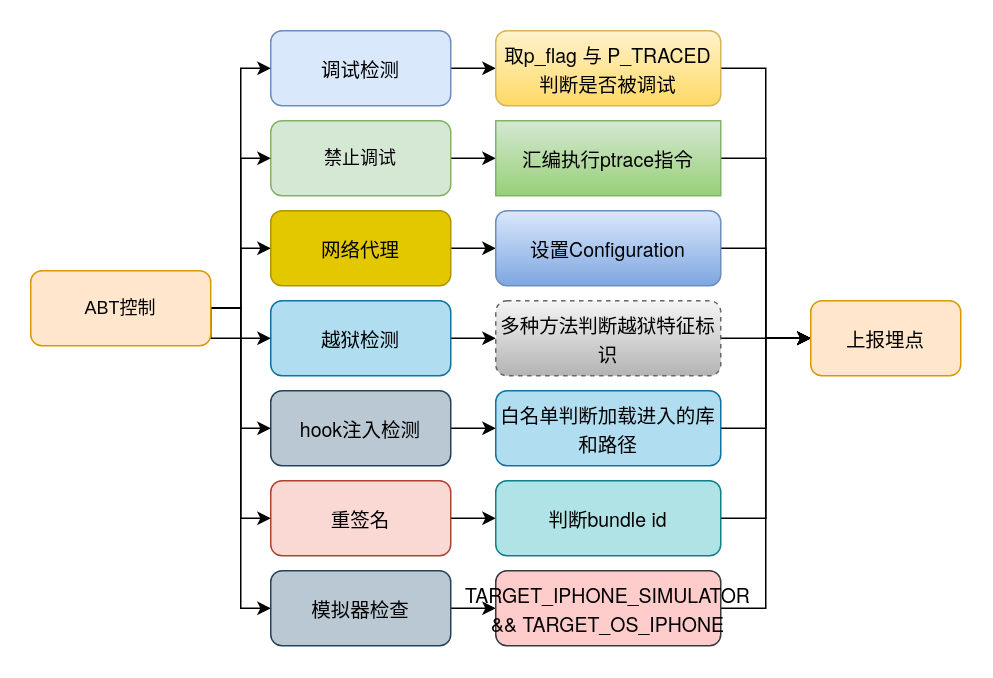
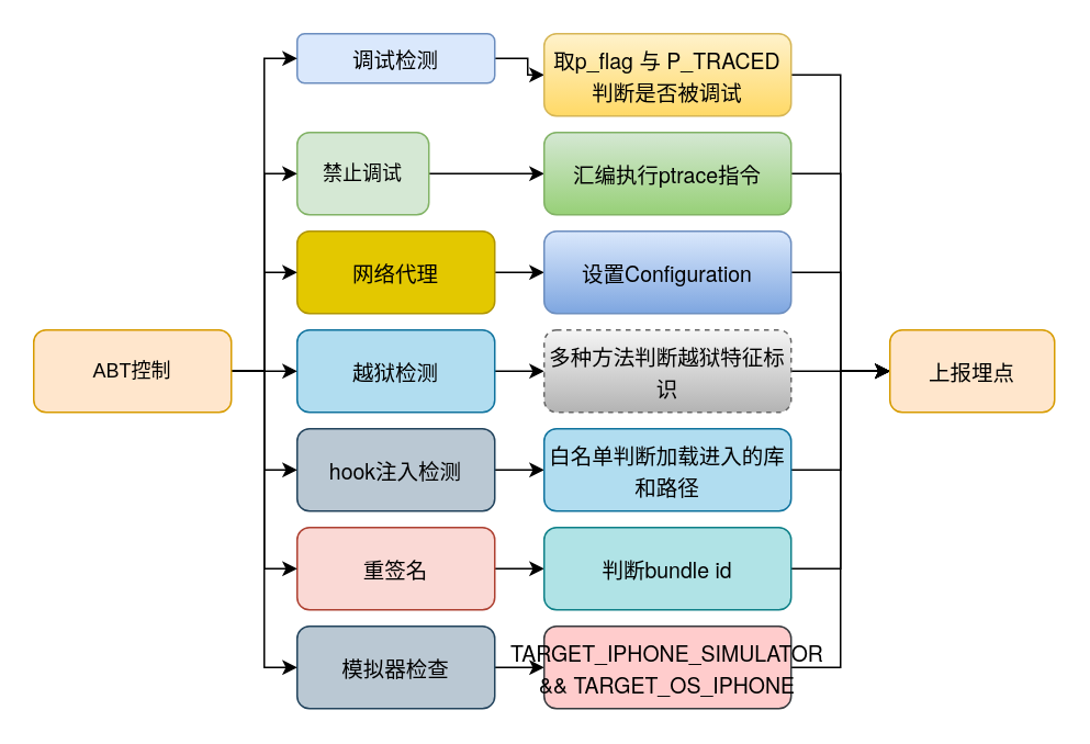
- <mxCell id="3" value="&lt;p style=&quot;margin: 0px; font-stretch: normal; font-size: 13px; line-height: normal; font-family: &amp;quot;PingFang SC&amp;quot;;&quot;&gt;调试检测&lt;/p&gt;" style="rounded=1;whiteSpace=wrap;html=1;fillColor=#dae8fc;strokeColor=#6c8ebf;" vertex="1" parent="1"><mxGeometry x="180" y="20" width="120" height="50" as="geometry" /></mxCell>
+ <mxCell id="3" value="&lt;p style=&quot;margin: 0px; font-stretch: normal; font-size: 13px; line-height: normal; font-family: &amp;quot;PingFang SC&amp;quot;;&quot;&gt;调试检测&lt;/p&gt;" style="rounded=1;whiteSpace=wrap;html=1;fillColor=#dae8fc;strokeColor=#6c8ebf;" vertex="1" parent="1"><mxGeometry x="180" y="20" width="120" height="30" as="geometry" /></mxCell>
- <mxCell id="5" value="禁止调试" style="rounded=1;whiteSpace=wrap;html=1;fillColor=#d5e8d4;strokeColor=#82b366;" vertex="1" parent="1"><mxGeometry x="180" y="80" width="120" height="50" as="geometry" /></mxCell>
+ <mxCell id="5" value="禁止调试" style="rounded=1;whiteSpace=wrap;html=1;fillColor=#d5e8d4;strokeColor=#82b366;" vertex="1" parent="1"><mxGeometry x="180" y="80" width="80" height="50" as="geometry" /></mxCell>
- <mxCell id="29" value="&lt;p style=&quot;margin: 0px; font-stretch: normal; font-size: 13px; line-height: normal; font-family: &amp;quot;Helvetica Neue&amp;quot;;&quot;&gt;&lt;span style=&quot;font-stretch: normal; line-height: normal; font-family: &amp;quot;PingFang SC&amp;quot;;&quot;&gt;汇编执行&lt;/span&gt;ptrace&lt;span style=&quot;font-stretch: normal; line-height: normal; font-family: &amp;quot;PingFang SC&amp;quot;;&quot;&gt;指令&lt;/span&gt;&lt;/p&gt;" style="whiteSpace=wrap;html=1;fillColor=#d5e8d4;gradientColor=#97d077;strokeColor=#82b366;rounded=0;" vertex="1" parent="1"><mxGeometry x="330" y="80" width="150" height="50" as="geometry" /></mxCell>
+ <mxCell id="29" value="&lt;p style=&quot;margin: 0px; font-stretch: normal; font-size: 13px; line-height: normal; font-family: &amp;quot;Helvetica Neue&amp;quot;;&quot;&gt;&lt;span style=&quot;font-stretch: normal; line-height: normal; font-family: &amp;quot;PingFang SC&amp;quot;;&quot;&gt;汇编执行&lt;/span&gt;ptrace&lt;span style=&quot;font-stretch: normal; line-height: normal; font-family: &amp;quot;PingFang SC&amp;quot;;&quot;&gt;指令&lt;/span&gt;&lt;/p&gt;" style="rounded=1;whiteSpace=wrap;html=1;fillColor=#d5e8d4;gradientColor=#97d077;strokeColor=#82b366;" vertex="1" parent="1"><mxGeometry x="330" y="80" width="150" height="50" as="geometry" /></mxCell>
- <mxCell id="23" value="ABT控制" style="rounded=1;whiteSpace=wrap;html=1;fillColor=#ffe6cc;strokeColor=#d79b00;" vertex="1" parent="1"><mxGeometry x="20" y="180" width="120" height="50" as="geometry" /></mxCell>
+ <mxCell id="23" value="ABT控制" style="rounded=1;whiteSpace=wrap;html=1;fillColor=#ffe6cc;strokeColor=#d79b00;" vertex="1" parent="1"><mxGeometry x="20" y="200" width="120" height="50" as="geometry" /></mxCell>
